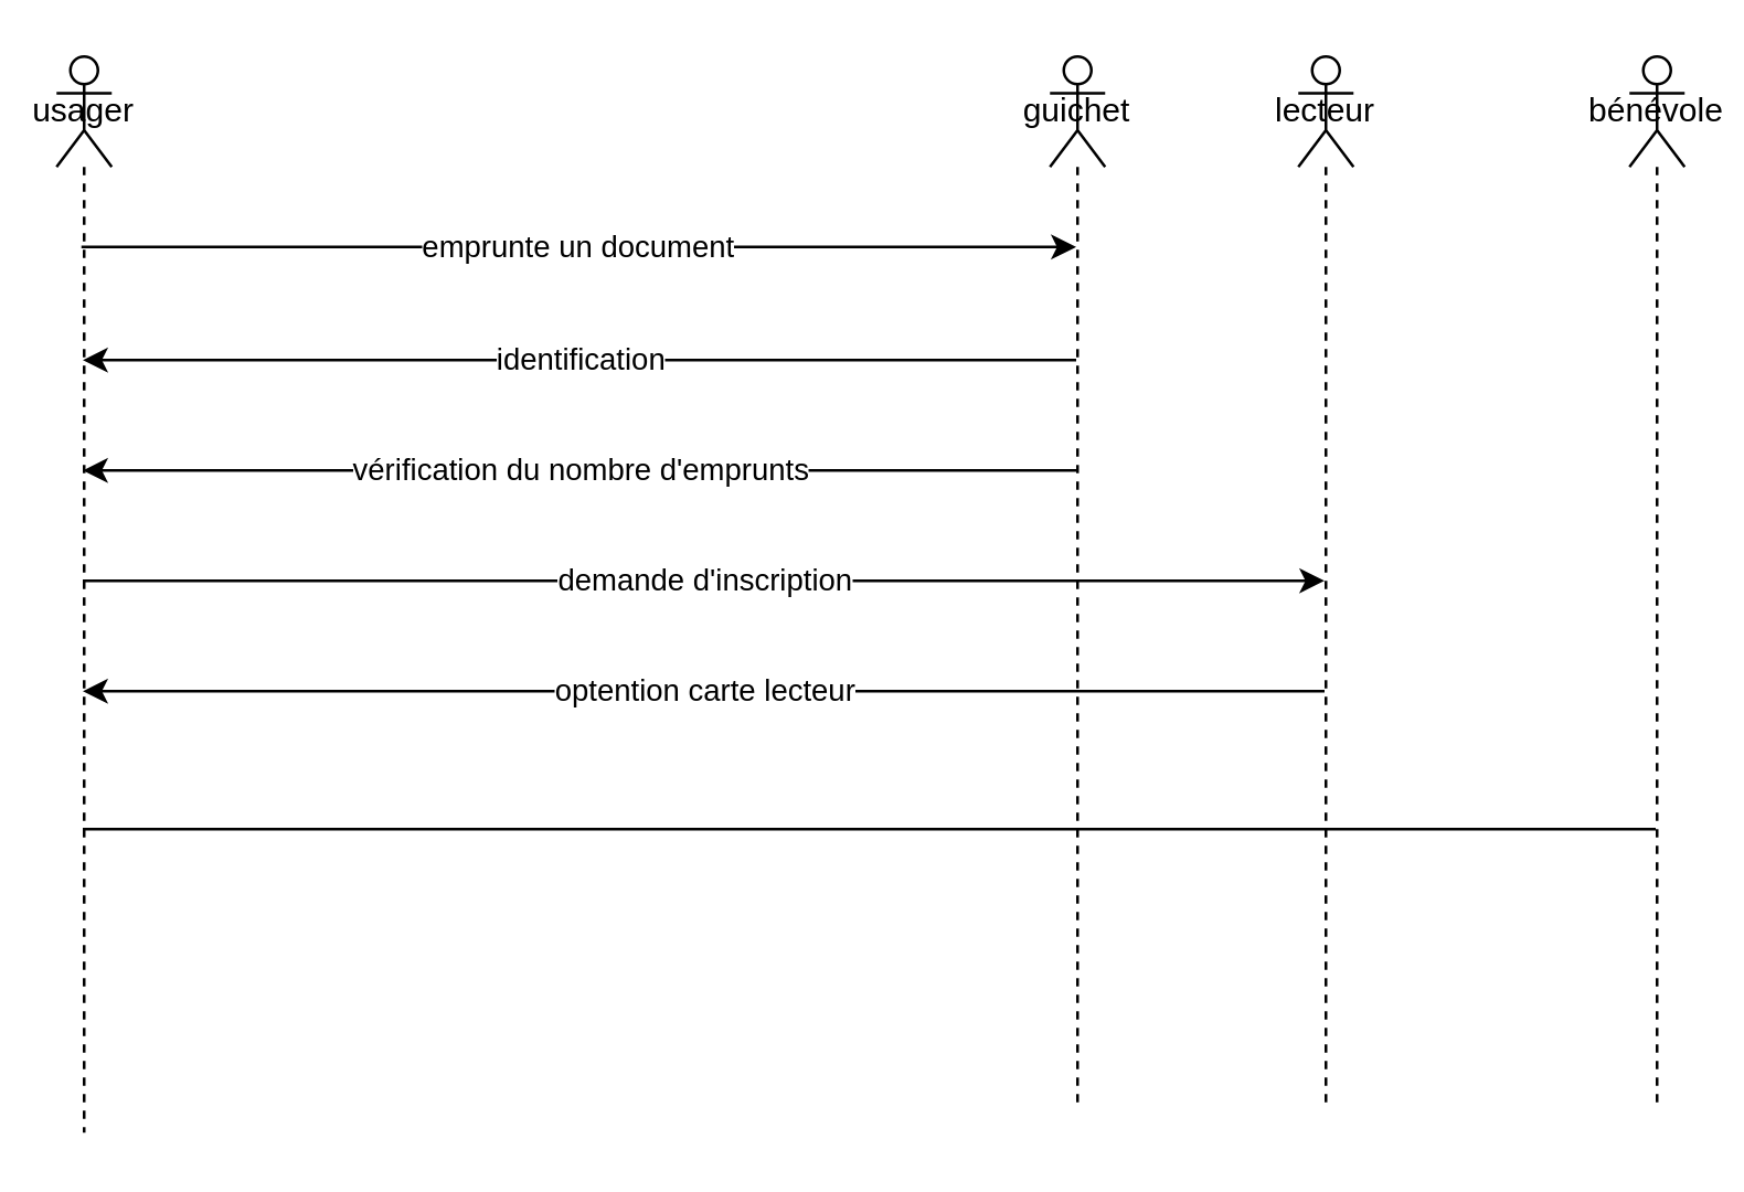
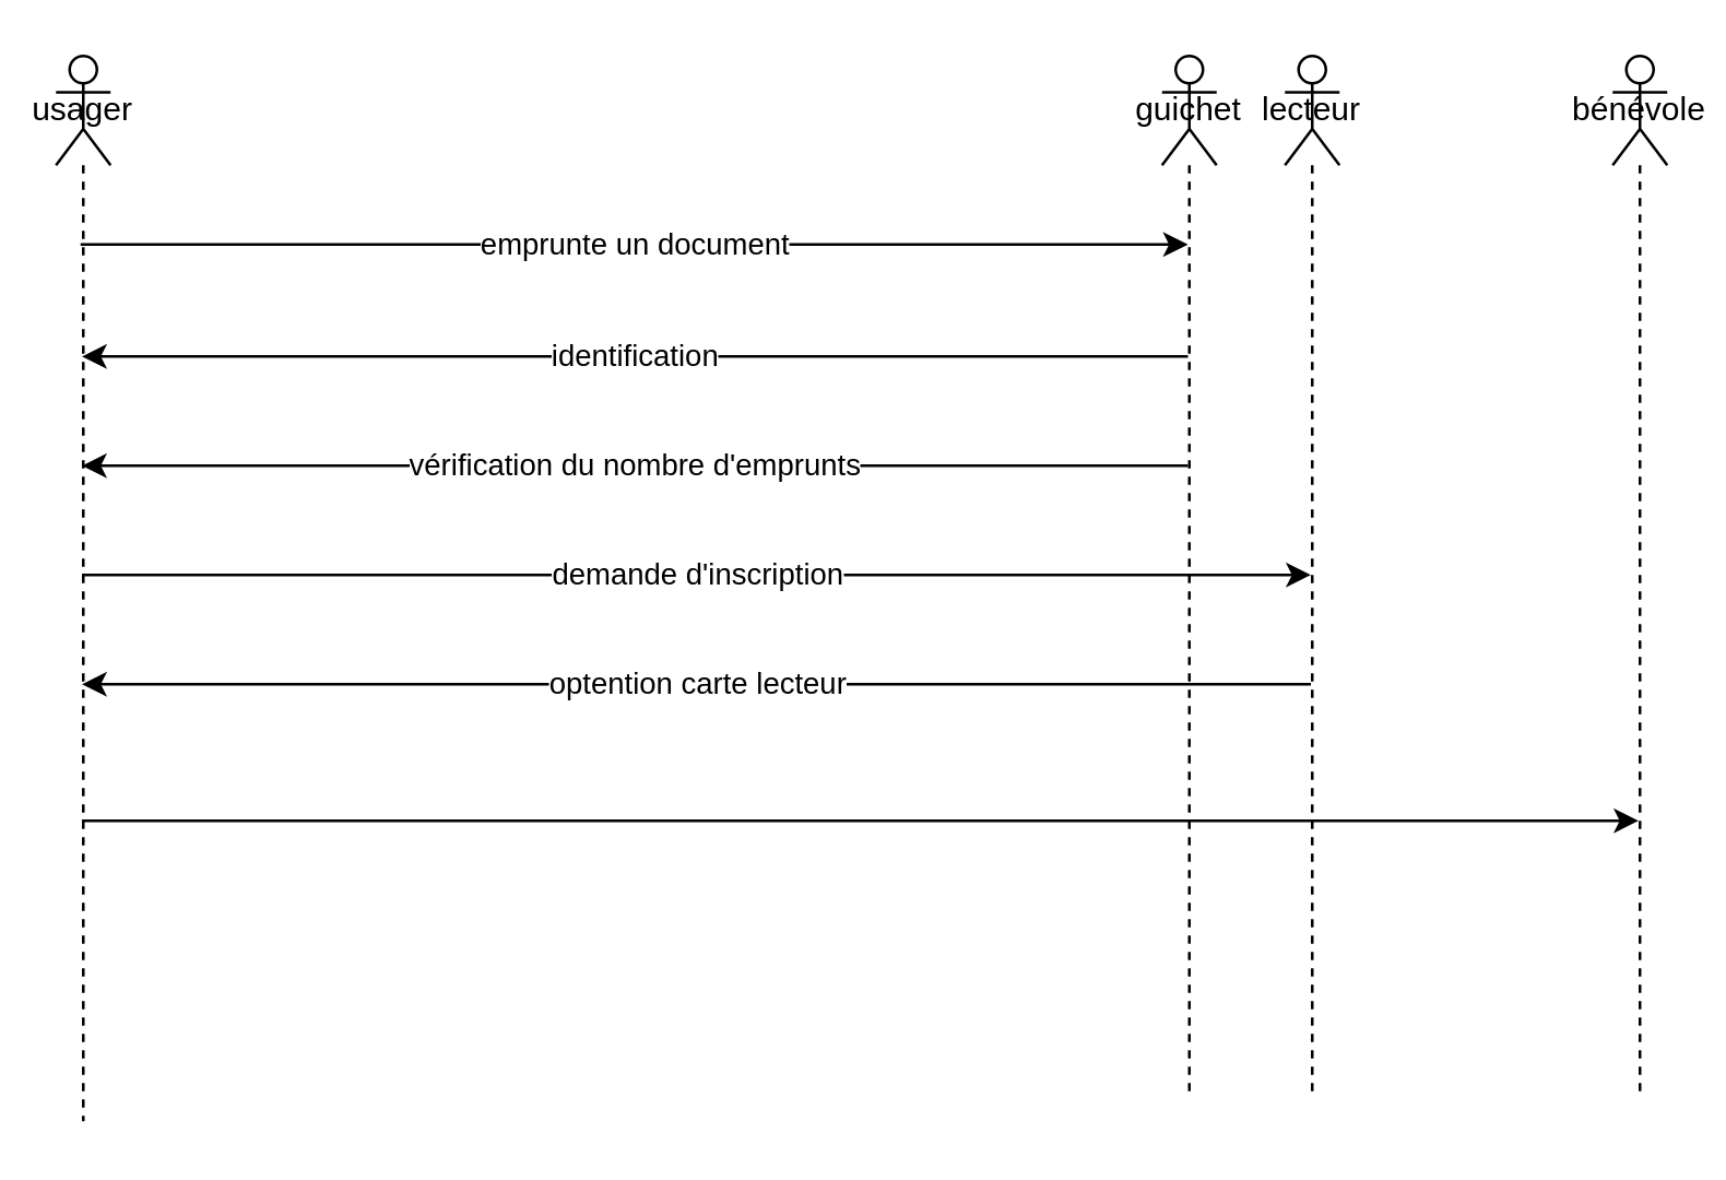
- <mxCell id="3" value="guichet" style="shape=umlLifeline;perimeter=lifelinePerimeter;whiteSpace=wrap;html=1;container=1;dropTarget=0;collapsible=0;recursiveResize=0;outlineConnect=0;portConstraint=eastwest;newEdgeStyle={&quot;edgeStyle&quot;:&quot;elbowEdgeStyle&quot;,&quot;elbow&quot;:&quot;vertical&quot;,&quot;curved&quot;:0,&quot;rounded&quot;:0};participant=umlActor;" parent="1" vertex="1"><mxGeometry x="380" y="20" width="20" height="380" as="geometry" /></mxCell>
+ <mxCell id="3" value="guichet" style="shape=umlLifeline;perimeter=lifelinePerimeter;whiteSpace=wrap;html=1;container=1;dropTarget=0;collapsible=0;recursiveResize=0;outlineConnect=0;portConstraint=eastwest;newEdgeStyle={&quot;edgeStyle&quot;:&quot;elbowEdgeStyle&quot;,&quot;elbow&quot;:&quot;vertical&quot;,&quot;curved&quot;:0,&quot;rounded&quot;:0};participant=umlActor;" parent="1" vertex="1"><mxGeometry x="425" y="20" width="20" height="380" as="geometry" /></mxCell>
- <mxCell id="10" value="" style="endArrow=none;html=1;rounded=0;" edge="1" parent="1" source="2" target="11"><mxGeometry width="50" height="50" relative="1" as="geometry"><mxPoint x="310" y="360" as="sourcePoint" /><mxPoint x="480" y="300" as="targetPoint" /><Array as="points"><mxPoint x="420" y="300" /></Array></mxGeometry></mxCell>
+ <mxCell id="10" value="" style="endArrow=classic;html=1;rounded=0;" edge="1" parent="1" source="2" target="11"><mxGeometry width="50" height="50" relative="1" as="geometry"><mxPoint x="310" y="360" as="sourcePoint" /><mxPoint x="480" y="300" as="targetPoint" /><Array as="points"><mxPoint x="420" y="300" /></Array></mxGeometry></mxCell>
